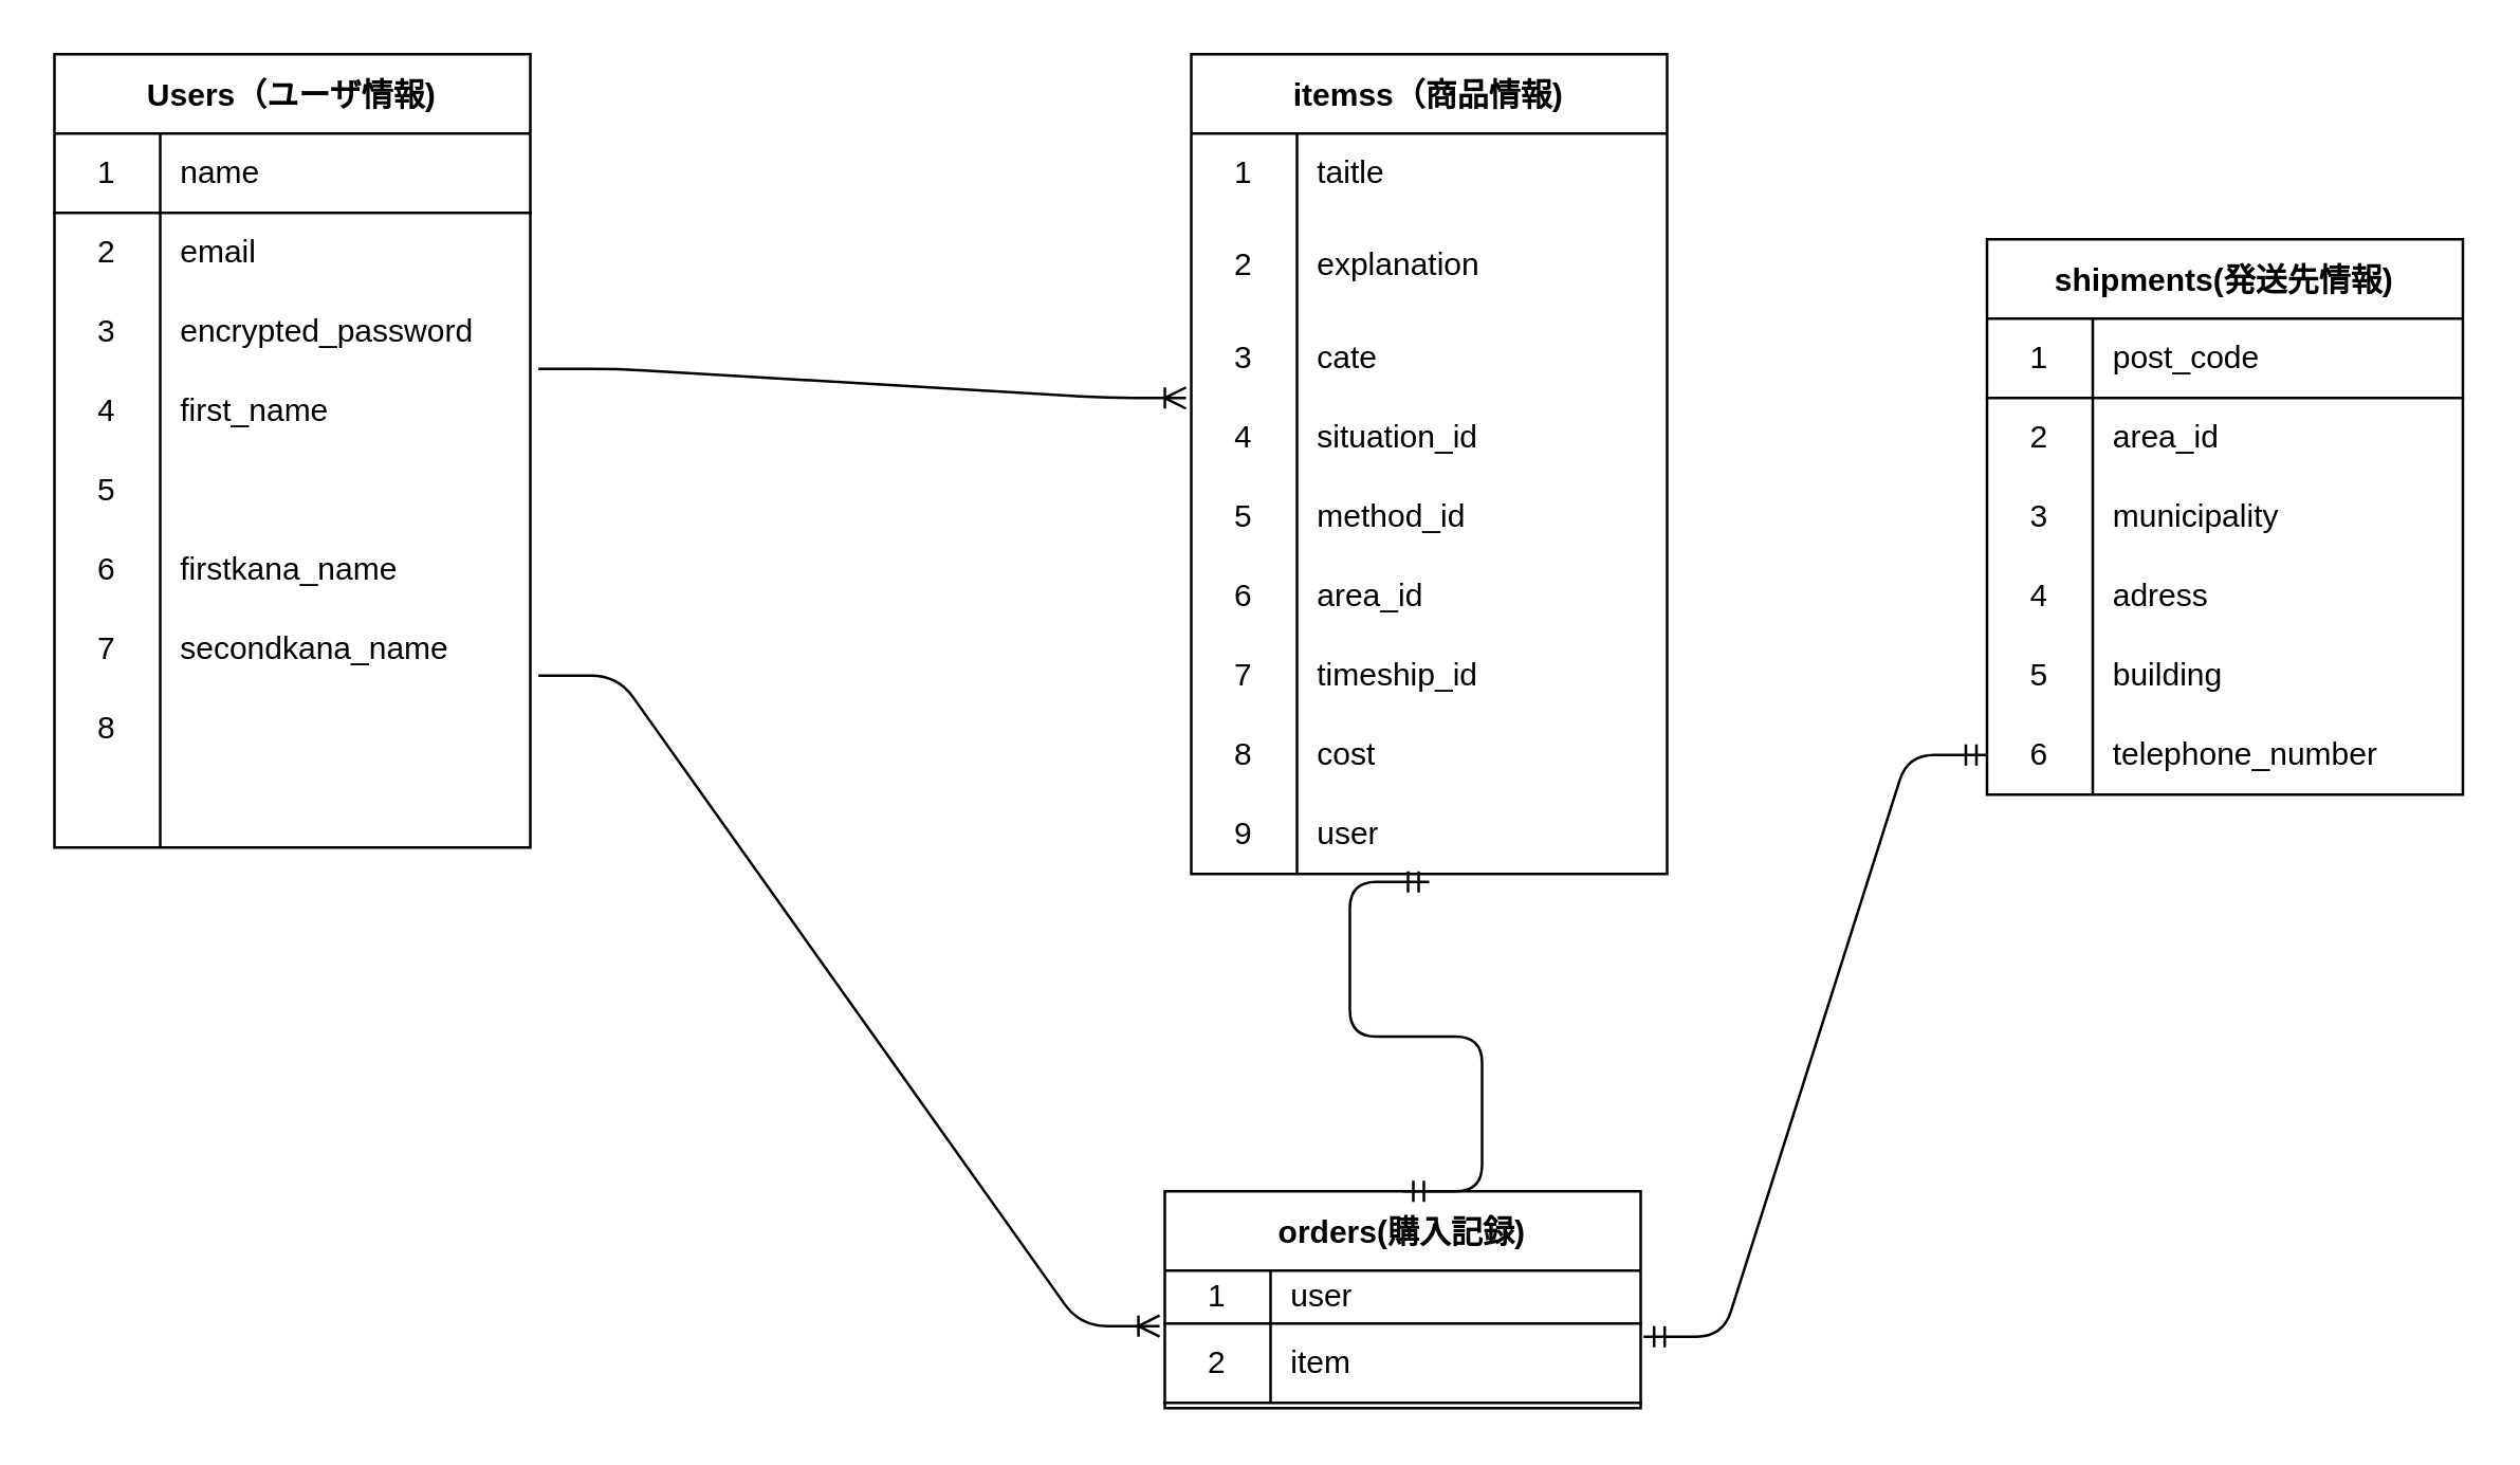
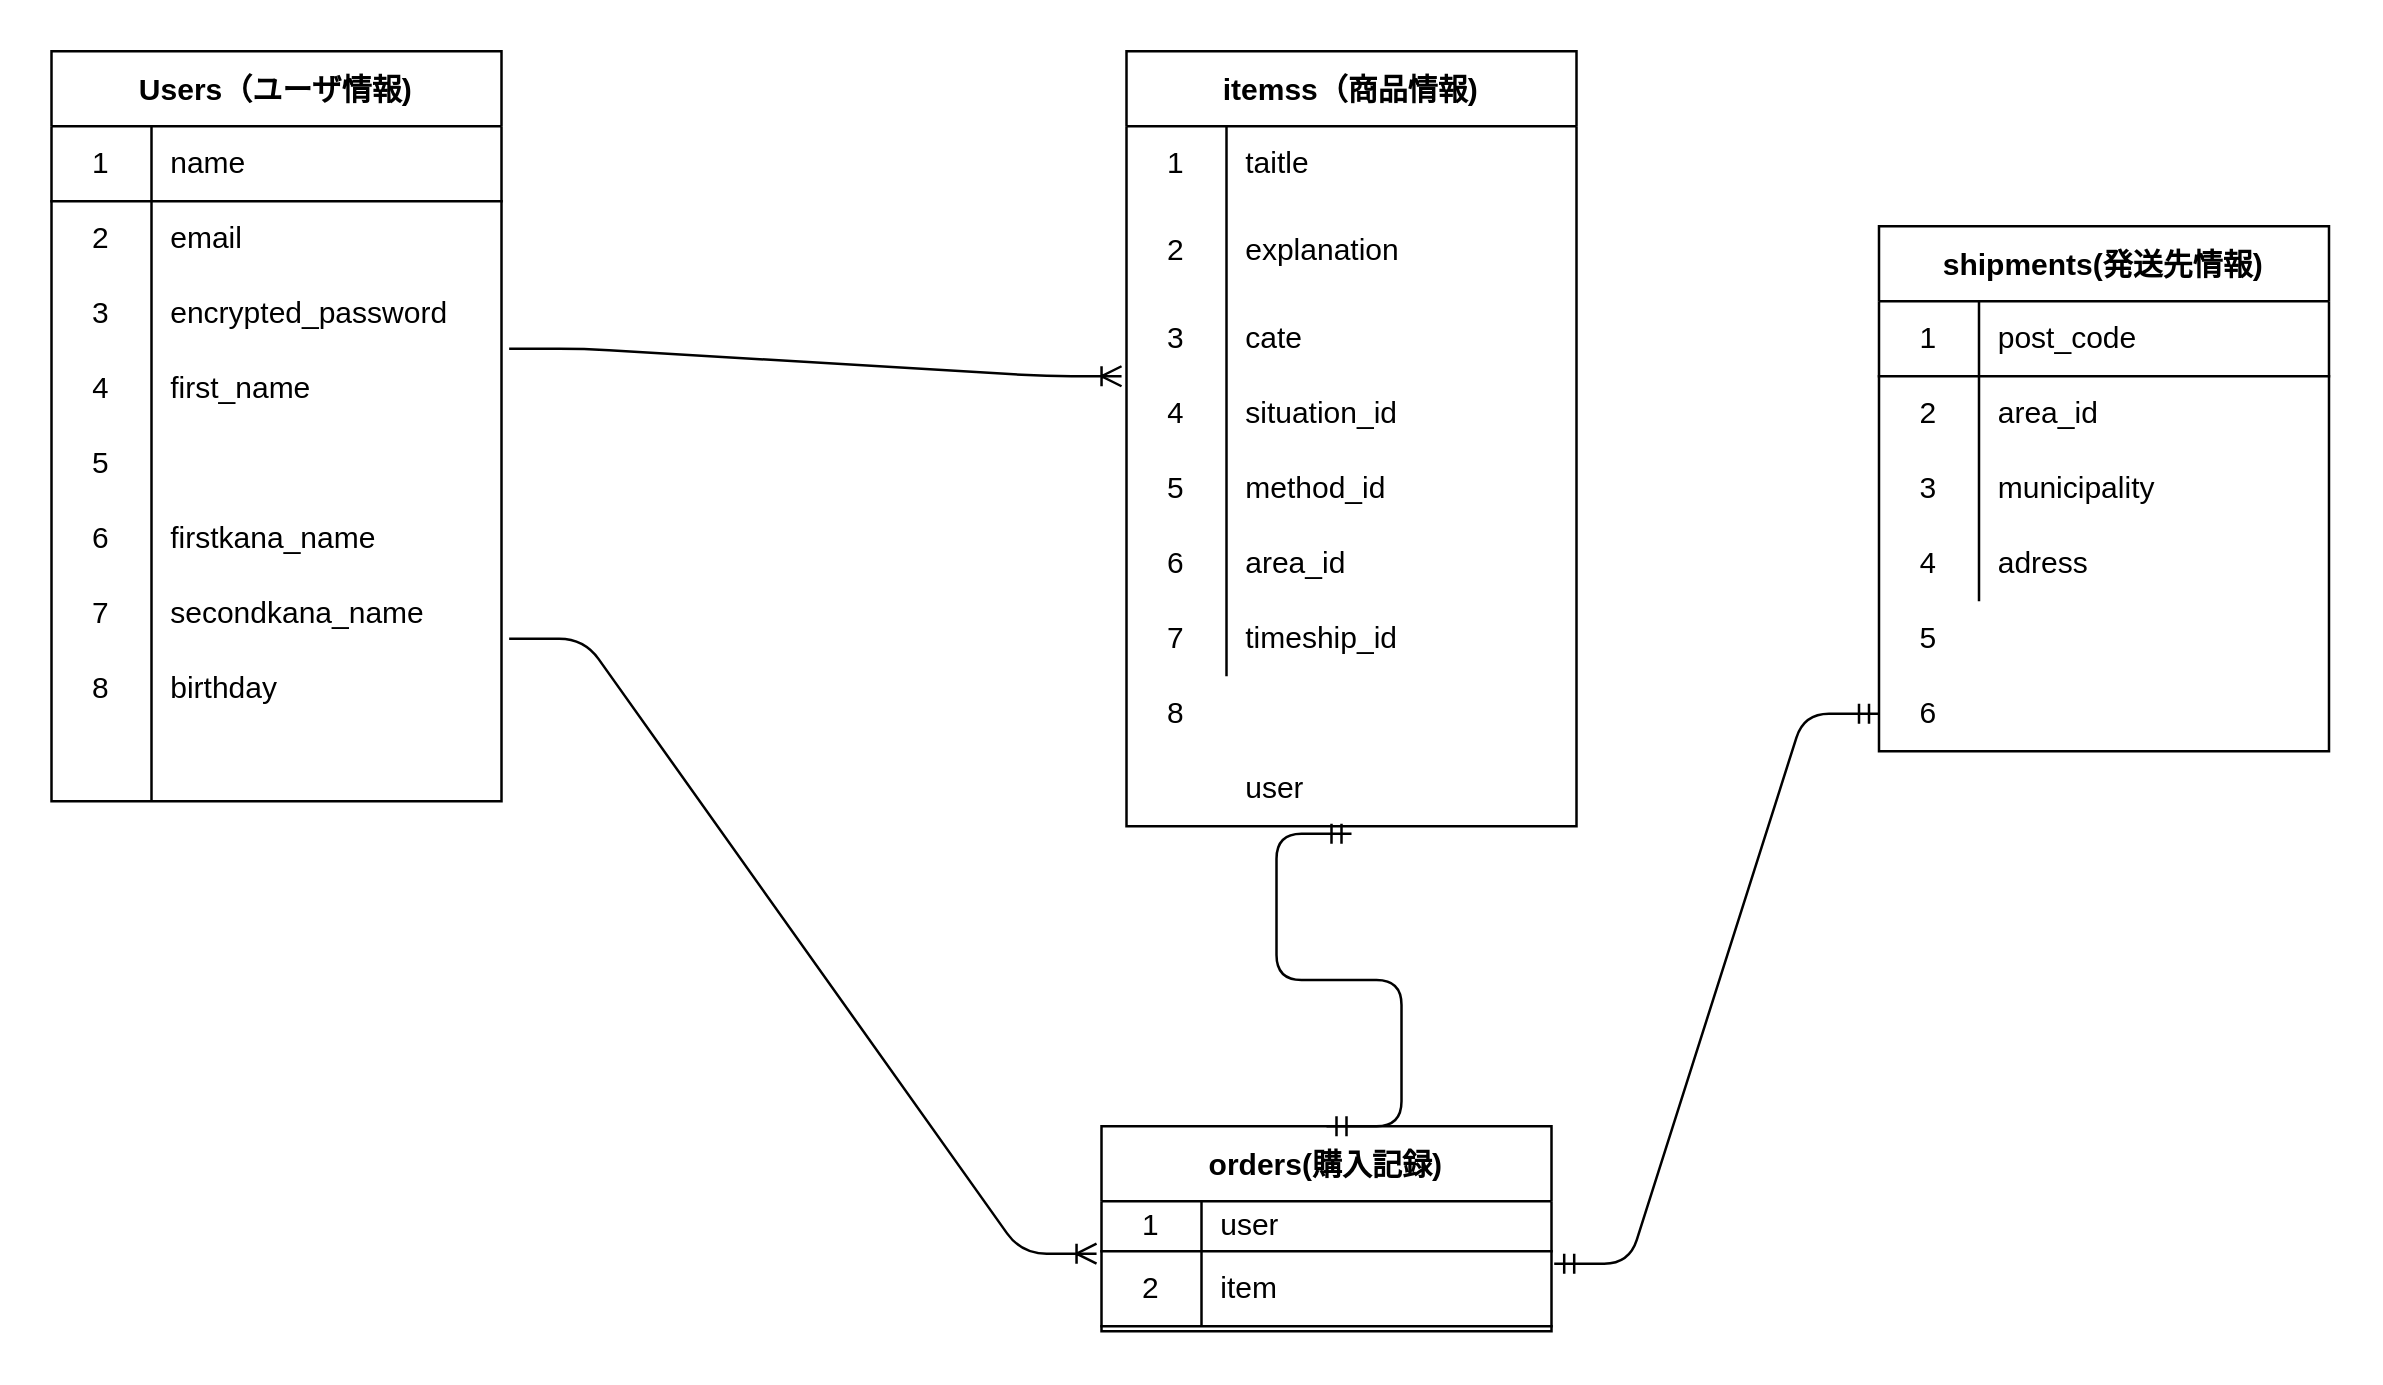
- <mxCell id="81" value="building" style="shape=partialRectangle;html=1;whiteSpace=wrap;connectable=0;fillColor=none;top=0;left=0;bottom=0;right=0;align=left;spacingLeft=6;overflow=hidden;pointerEvents=1;" vertex="1" parent="79"><mxGeometry x="40" width="140" height="30" as="geometry"><mxRectangle width="140" height="30" as="alternateBounds" /></mxGeometry></mxCell>
+ <mxCell id="25" value="birthday" style="shape=partialRectangle;html=1;whiteSpace=wrap;connectable=0;fillColor=none;top=0;left=0;bottom=0;right=0;align=left;spacingLeft=6;overflow=hidden;pointerEvents=1;" vertex="1" parent="23"><mxGeometry x="40" width="140" height="30" as="geometry"><mxRectangle width="140" height="30" as="alternateBounds" /></mxGeometry></mxCell>
- <mxCell id="60" value="cost" style="shape=partialRectangle;html=1;whiteSpace=wrap;connectable=0;fillColor=none;top=0;left=0;bottom=0;right=0;align=left;spacingLeft=6;overflow=hidden;pointerEvents=1;" parent="58" vertex="1"><mxGeometry x="40" width="140" height="30" as="geometry"><mxRectangle width="140" height="30" as="alternateBounds" /></mxGeometry></mxCell>
- <mxCell id="84" value="telephone_number" style="shape=partialRectangle;html=1;whiteSpace=wrap;connectable=0;fillColor=none;top=0;left=0;bottom=0;right=0;align=left;spacingLeft=6;overflow=hidden;pointerEvents=1;" vertex="1" parent="82"><mxGeometry x="40" width="140" height="30" as="geometry"><mxRectangle width="140" height="30" as="alternateBounds" /></mxGeometry></mxCell>
- <mxCell id="62" value="9" style="shape=partialRectangle;html=1;whiteSpace=wrap;connectable=0;fillColor=none;top=0;left=0;bottom=0;right=0;overflow=hidden;pointerEvents=1;" vertex="1" parent="61"><mxGeometry width="40" height="30" as="geometry"><mxRectangle width="40" height="30" as="alternateBounds" /></mxGeometry></mxCell>
